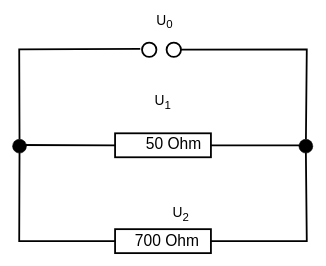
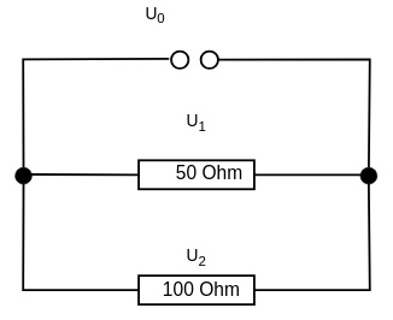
- <mxCell id="13" value="&lt;font style=&quot;font-size: 23px;&quot;&gt;U&lt;sub&gt;0&lt;/sub&gt;&lt;/font&gt;" style="text;html=1;align=center;verticalAlign=middle;whiteSpace=wrap;rounded=0;" vertex="1" parent="1"><mxGeometry x="244" y="20" width="60" height="30" as="geometry" /></mxCell>
+ <mxCell id="13" value="&lt;font style=&quot;font-size: 23px;&quot;&gt;U&lt;sub&gt;0&lt;/sub&gt;&lt;/font&gt;" style="text;html=1;align=center;verticalAlign=middle;whiteSpace=wrap;rounded=0;" vertex="1" parent="1"><mxGeometry x="184" y="5" width="60" height="30" as="geometry" /></mxCell>
- <mxCell id="12" value="&lt;font style=&quot;font-size: 23px;&quot;&gt;U&lt;sub&gt;2&lt;/sub&gt;&lt;/font&gt;" style="text;html=1;align=center;verticalAlign=middle;whiteSpace=wrap;rounded=0;" vertex="1" parent="1"><mxGeometry x="271" y="342" width="60" height="30" as="geometry" /></mxCell>
+ <mxCell id="12" value="&lt;font style=&quot;font-size: 23px;&quot;&gt;U&lt;sub&gt;2&lt;/sub&gt;&lt;/font&gt;" style="text;html=1;align=center;verticalAlign=middle;whiteSpace=wrap;rounded=0;" vertex="1" parent="1"><mxGeometry x="241" y="342" width="60" height="30" as="geometry" /></mxCell>
- <mxCell id="10" value="&lt;font style=&quot;font-size: 26px;&quot;&gt;700 Ohm&lt;/font&gt;" style="text;html=1;align=center;verticalAlign=middle;whiteSpace=wrap;rounded=0;" vertex="1" parent="1"><mxGeometry x="221" y="387" width="114" height="30" as="geometry" /></mxCell>
+ <mxCell id="10" value="&lt;font style=&quot;font-size: 26px;&quot;&gt;100 Ohm&lt;/font&gt;" style="text;html=1;align=center;verticalAlign=middle;whiteSpace=wrap;rounded=0;" vertex="1" parent="1"><mxGeometry x="221" y="387" width="114" height="30" as="geometry" /></mxCell>
